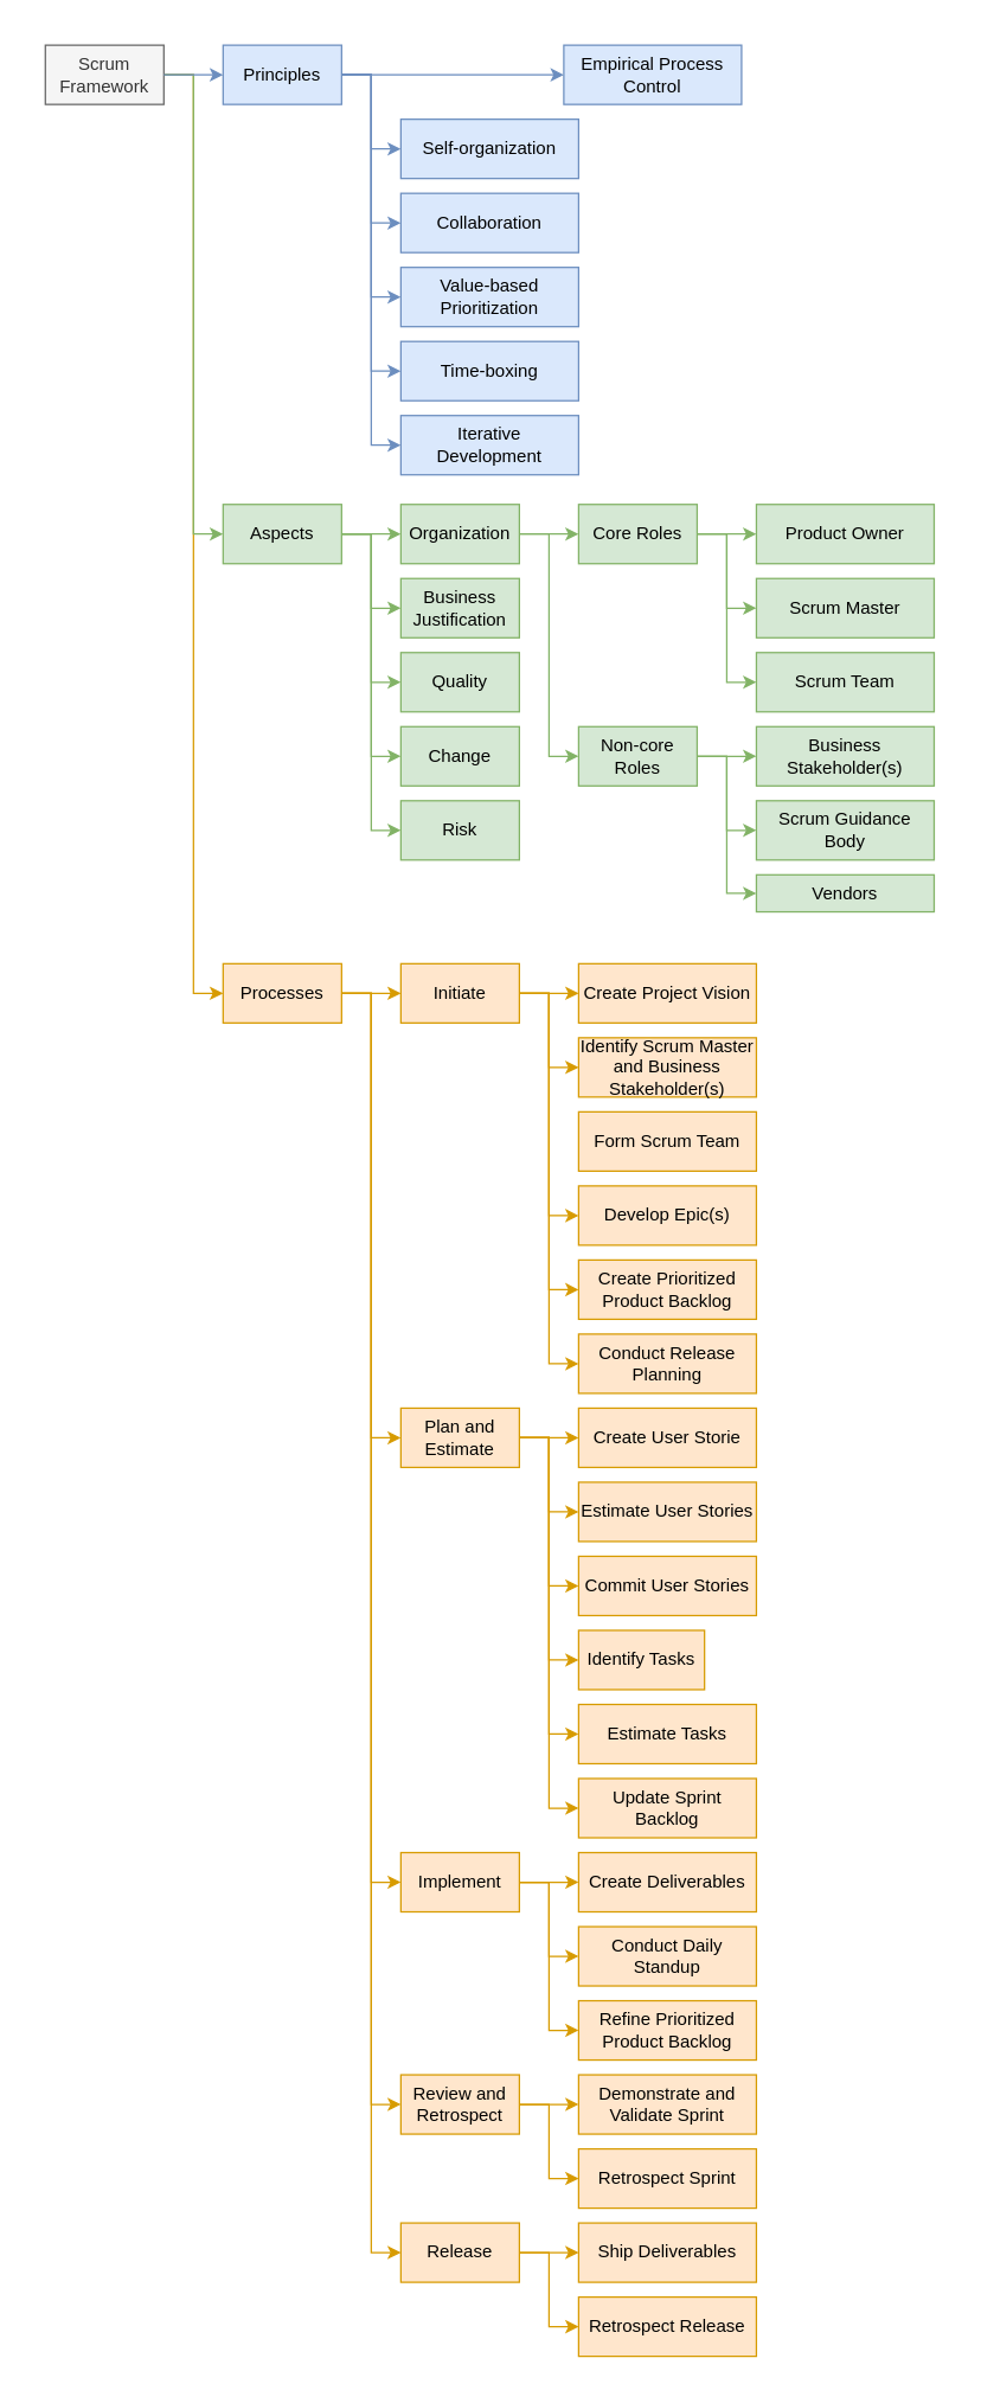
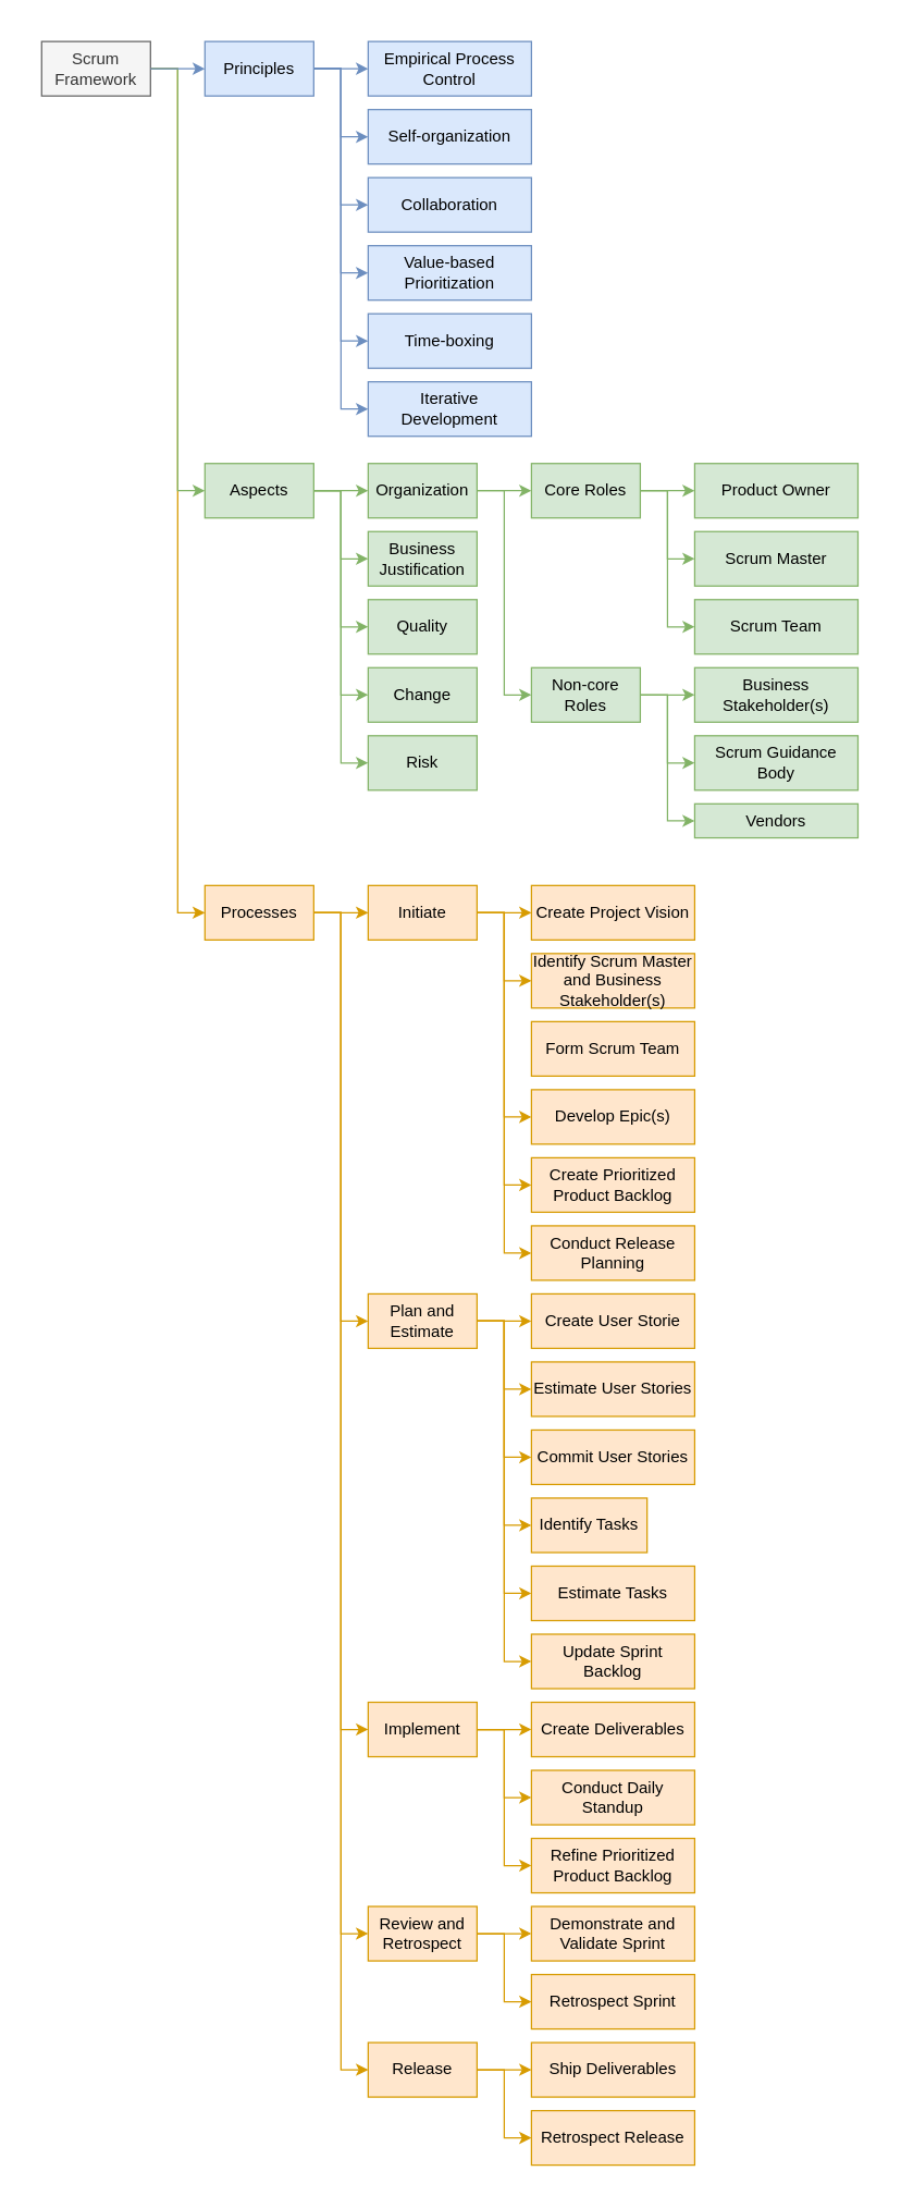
- <mxCell id="25" value="Empirical Process Control" style="rounded=0;whiteSpace=wrap;html=1;fillColor=#dae8fc;strokeColor=#6c8ebf;" vertex="1" parent="1"><mxGeometry x="380" y="30" width="120" height="40" as="geometry" /></mxCell>
+ <mxCell id="25" value="Empirical Process Control" style="rounded=0;whiteSpace=wrap;html=1;fillColor=#dae8fc;strokeColor=#6c8ebf;" vertex="1" parent="1"><mxGeometry x="270" y="30" width="120" height="40" as="geometry" /></mxCell>
